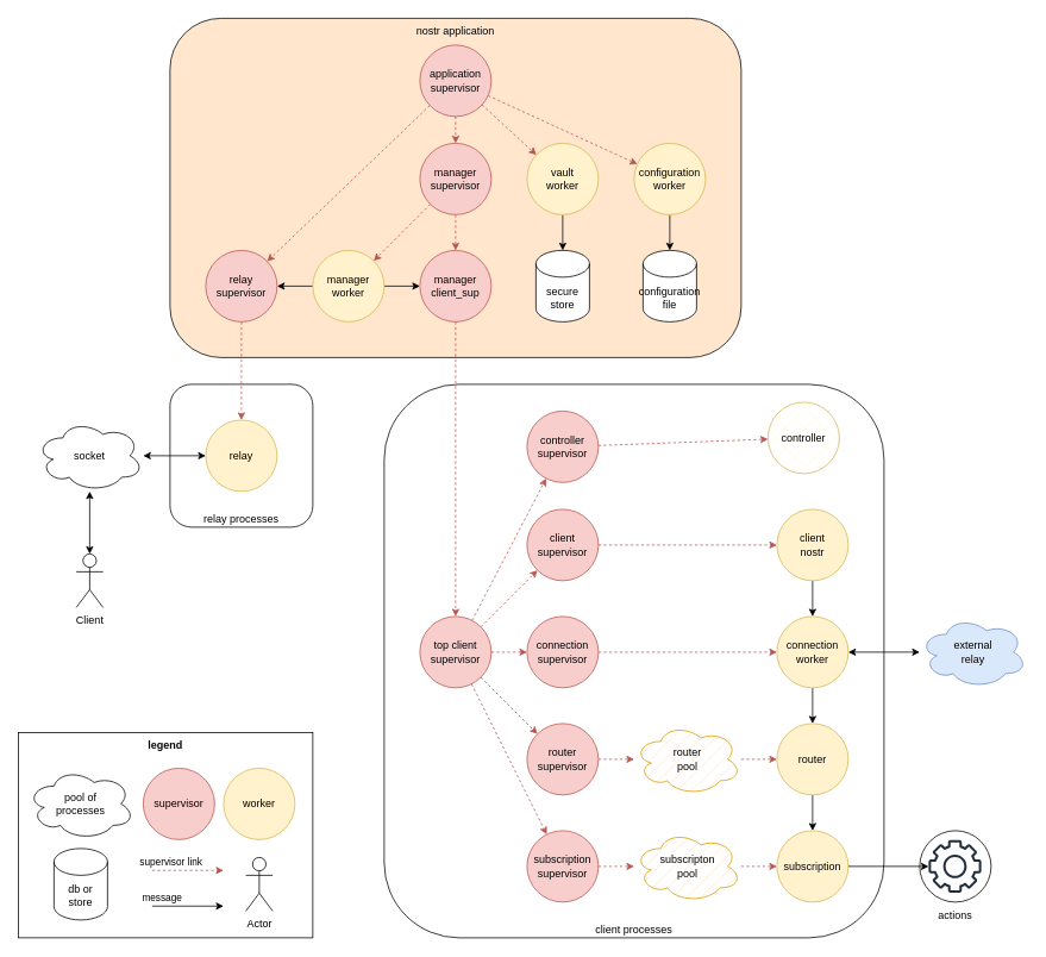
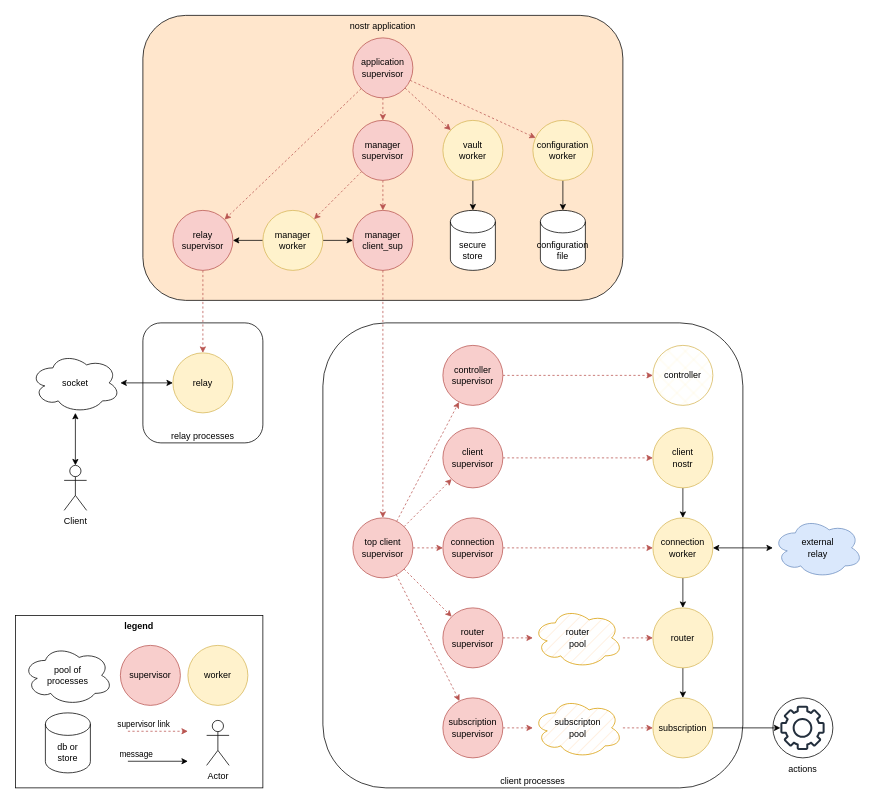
- <mxCell id="56" value="controller" style="ellipse;whiteSpace=wrap;html=1;aspect=fixed;fillColor=#fff2cc;strokeColor=#d6b656;fillStyle=cross-hatch;" vertex="1" parent="1"><mxGeometry x="860" y="450" width="80" height="80" as="geometry" /></mxCell>
+ <mxCell id="56" value="controller" style="ellipse;whiteSpace=wrap;html=1;aspect=fixed;fillColor=#fff2cc;strokeColor=#d6b656;fillStyle=cross-hatch;" vertex="1" parent="1"><mxGeometry x="870" y="460" width="80" height="80" as="geometry" /></mxCell>
